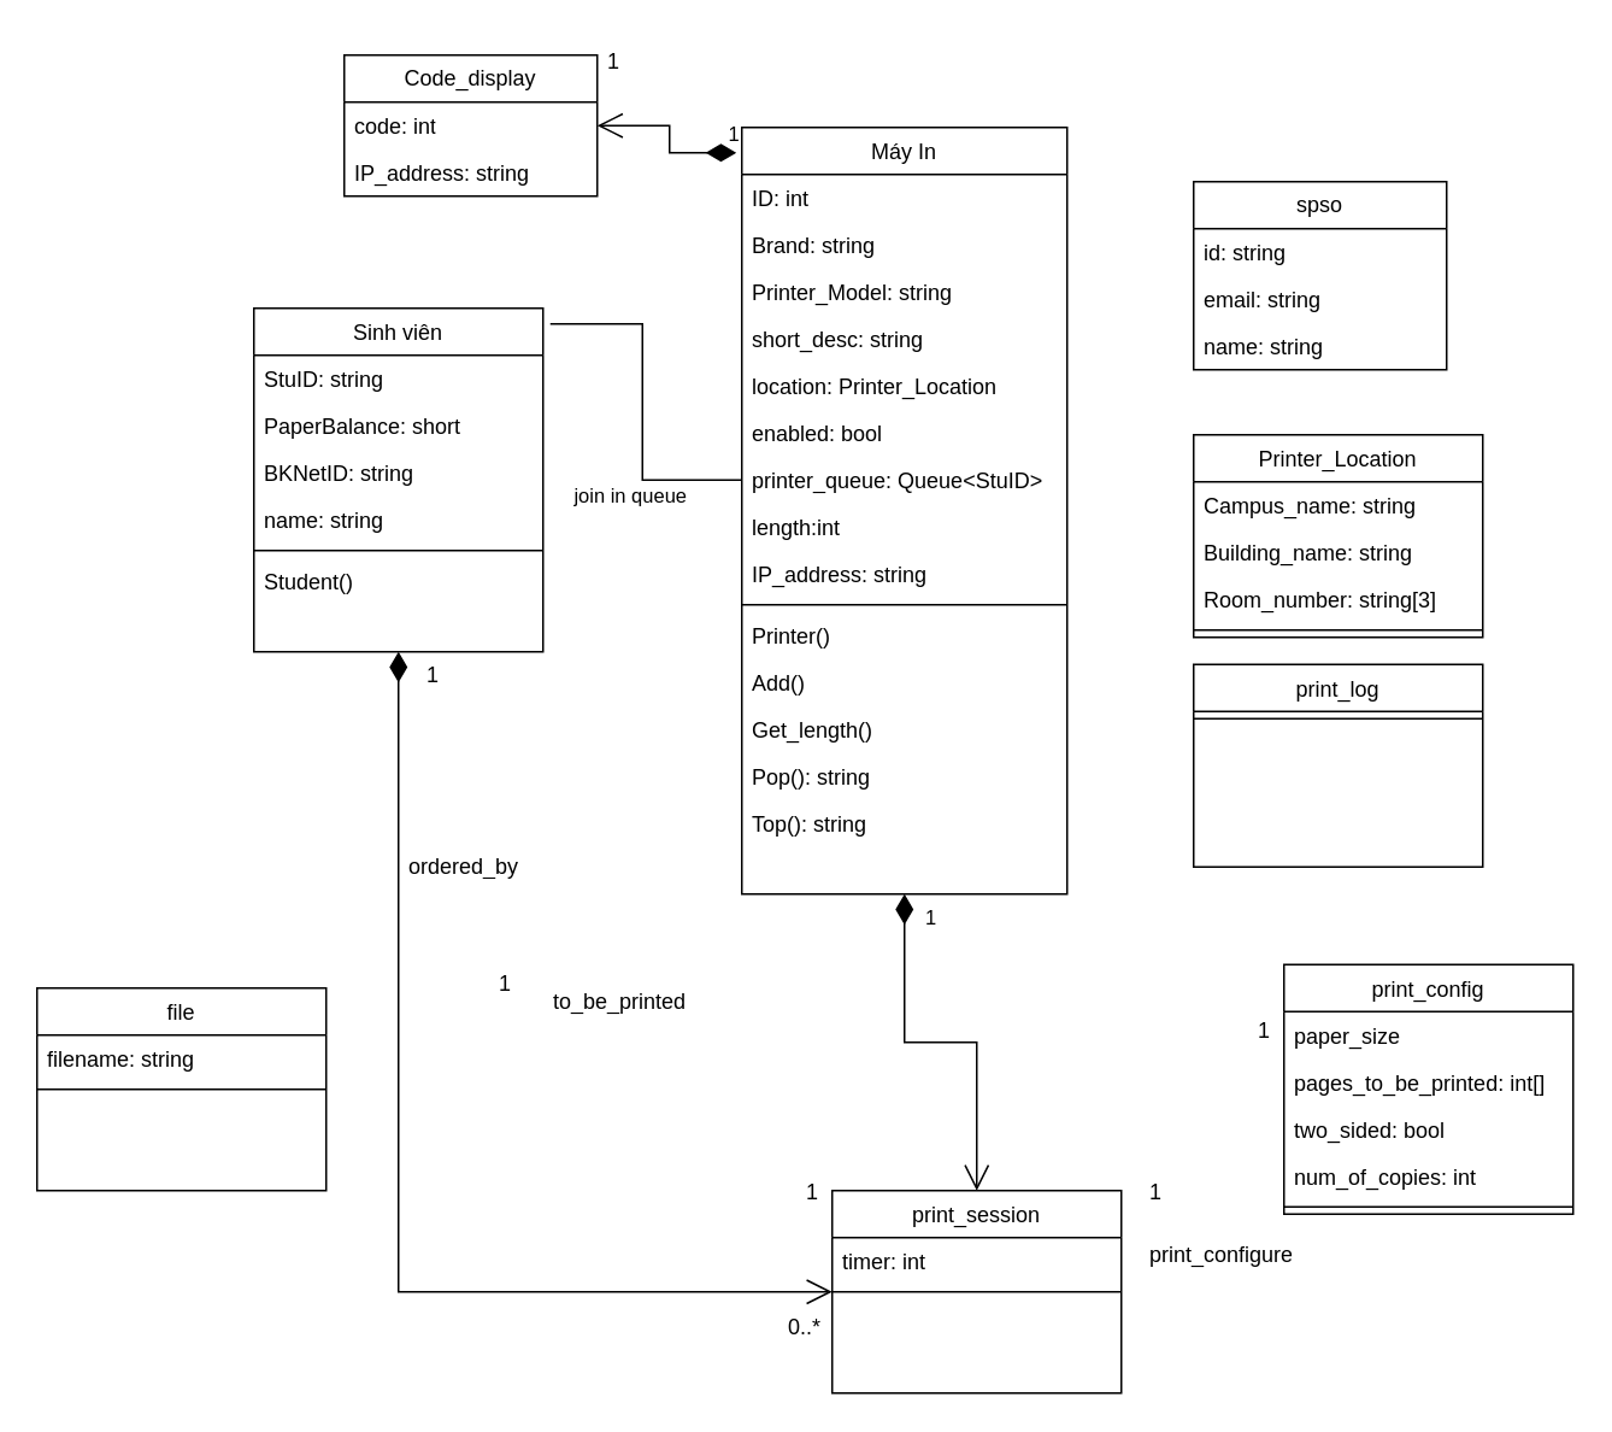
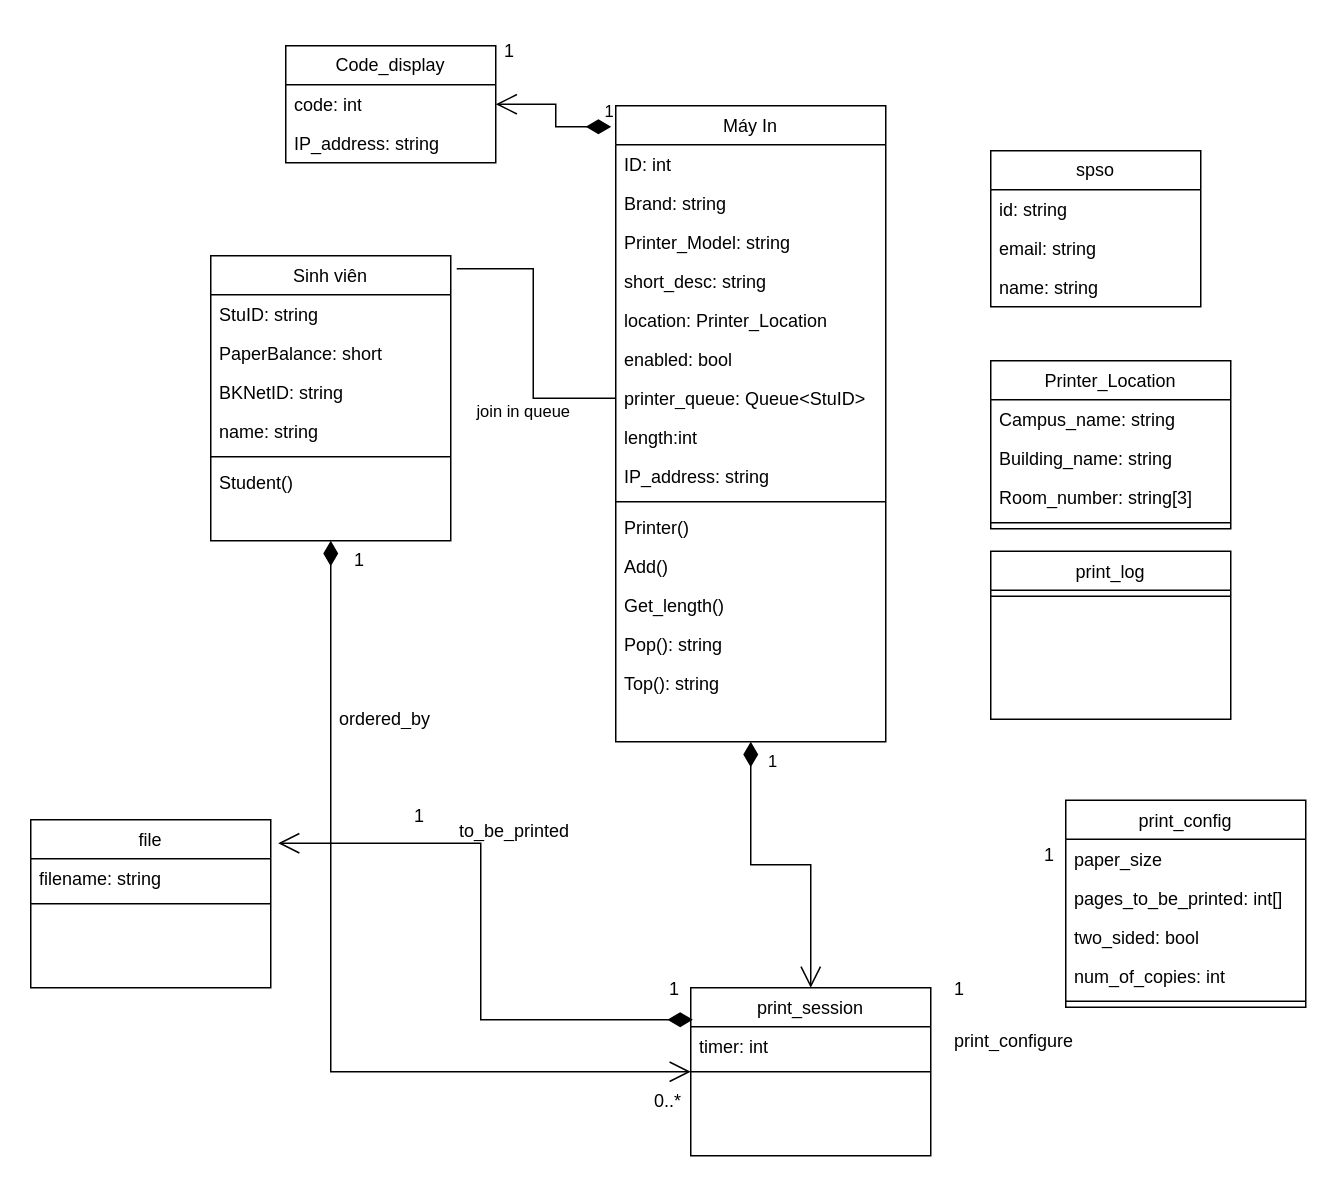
+ <mxCell id="45" value="" style="endArrow=open;html=1;endSize=12;startArrow=diamondThin;startSize=14;startFill=1;edgeStyle=orthogonalEdgeStyle;align=left;verticalAlign=bottom;rounded=0;exitX=0.009;exitY=0.19;exitDx=0;exitDy=0;exitPerimeter=0;entryX=1.031;entryY=0.14;entryDx=0;entryDy=0;entryPerimeter=0;" edge="1" parent="1" source="39" target="30"><mxGeometry x="-0.623" y="29" relative="1" as="geometry"><mxPoint x="480" y="430" as="sourcePoint" /><mxPoint x="640" y="430" as="targetPoint" /><mxPoint x="-2" y="1" as="offset" /></mxGeometry></mxCell>
